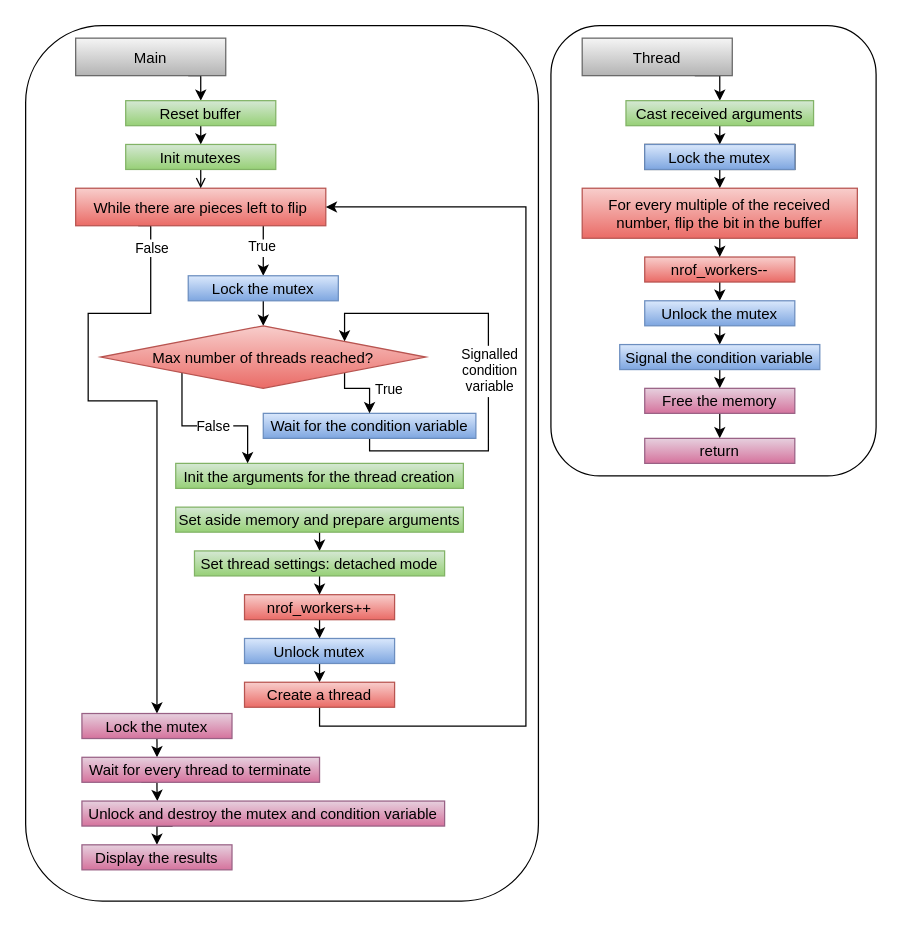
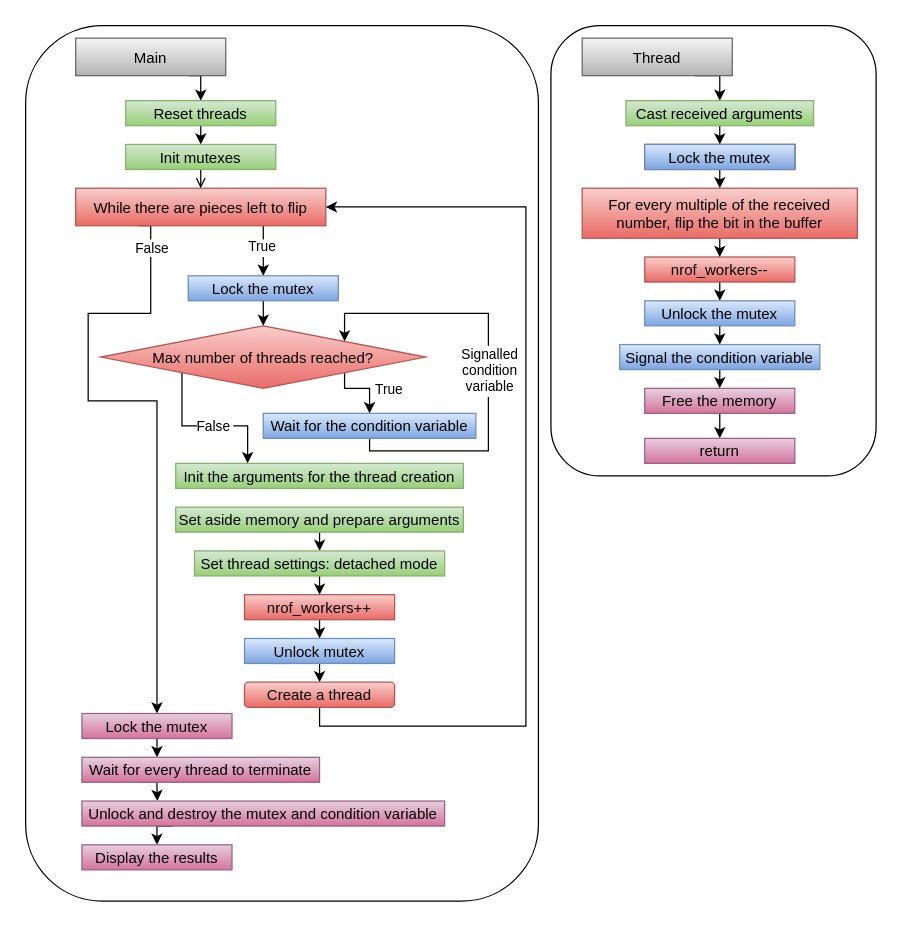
- <mxCell id="53" value="Reset buffer" style="rounded=0;fillColor=#d5e8d4;strokeColor=#82b366;gradientColor=#97d077;" parent="1" vertex="1"><mxGeometry x="100" y="80" width="120" height="20" as="geometry" /></mxCell>
+ <mxCell id="53" value="Reset threads" style="rounded=0;fillColor=#d5e8d4;strokeColor=#82b366;gradientColor=#97d077;" parent="1" vertex="1"><mxGeometry x="100" y="80" width="120" height="20" as="geometry" /></mxCell>
- <mxCell id="21" value="Create a thread" style="rounded=0;fillColor=#f8cecc;strokeColor=#b85450;gradientColor=#ea6b66;" parent="1" vertex="1"><mxGeometry x="195" y="545" width="120" height="20" as="geometry" /></mxCell>
+ <mxCell id="21" value="Create a thread" style="fillColor=#f8cecc;strokeColor=#b85450;gradientColor=#ea6b66;rounded=1;" parent="1" vertex="1"><mxGeometry x="195" y="545" width="120" height="20" as="geometry" /></mxCell>
